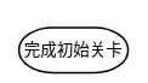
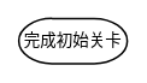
- <mxCell id="2" value="&lt;span style=&quot;font-size: 18px;&quot;&gt;完成初始关卡&lt;/span&gt;" style="strokeWidth=2;html=1;shape=mxgraph.flowchart.terminator;whiteSpace=wrap;" parent="1" vertex="1"><mxGeometry x="20" y="30" width="120" height="50" as="geometry" /></mxCell>
+ <mxCell id="2" value="&lt;span style=&quot;font-size: 18px;&quot;&gt;完成初始关卡&lt;/span&gt;" style="strokeWidth=2;html=1;shape=mxgraph.flowchart.terminator;whiteSpace=wrap;" parent="1" vertex="1"><mxGeometry x="20" y="20" width="120" height="50" as="geometry" /></mxCell>
